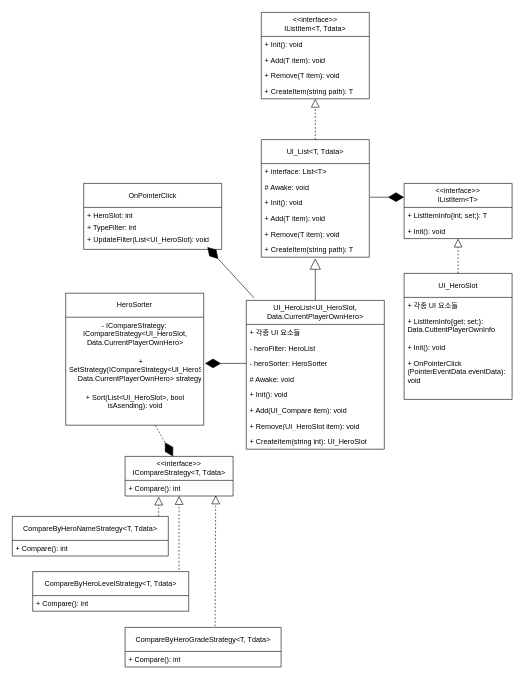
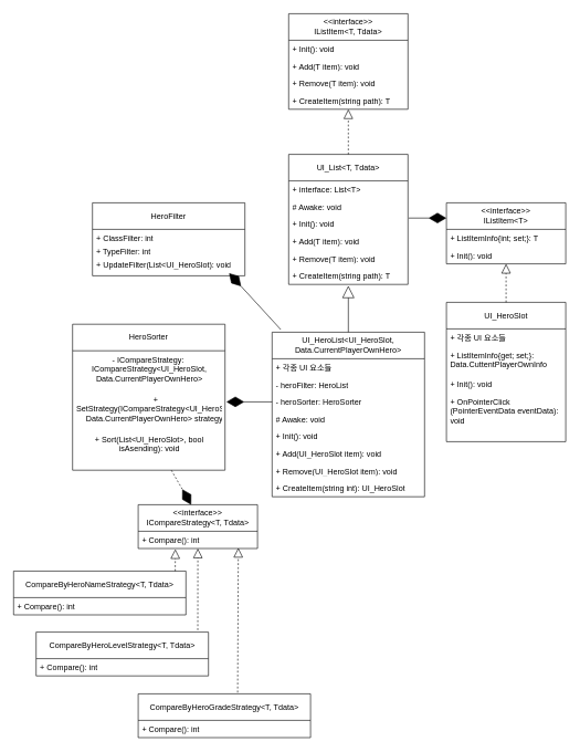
- <mxCell id="52" value="OnPointerClick" style="swimlane;fontStyle=0;childLayout=stackLayout;horizontal=1;startSize=40;fillColor=none;horizontalStack=0;resizeParent=1;resizeParentMax=0;resizeLast=0;collapsible=1;marginBottom=0;whiteSpace=wrap;html=1;" vertex="1" parent="1"><mxGeometry x="139" y="305" width="230" height="110" as="geometry" /></mxCell>
+ <mxCell id="52" value="HeroFilter" style="swimlane;fontStyle=0;childLayout=stackLayout;horizontal=1;startSize=40;fillColor=none;horizontalStack=0;resizeParent=1;resizeParentMax=0;resizeLast=0;collapsible=1;marginBottom=0;whiteSpace=wrap;html=1;" vertex="1" parent="1"><mxGeometry x="139" y="305" width="230" height="110" as="geometry" /></mxCell>
- <mxCell id="53" value="&lt;div style=&quot;text-align: center;&quot;&gt;+ HeroSlot: int&lt;/div&gt;" style="text;strokeColor=none;fillColor=none;align=left;verticalAlign=top;spacingLeft=4;spacingRight=4;overflow=hidden;rotatable=0;points=[[0,0.5],[1,0.5]];portConstraint=eastwest;whiteSpace=wrap;html=1;" vertex="1" parent="52"><mxGeometry y="40" width="230" height="20" as="geometry" /></mxCell>
+ <mxCell id="53" value="&lt;div style=&quot;text-align: center;&quot;&gt;+ ClassFilter: int&lt;/div&gt;" style="text;strokeColor=none;fillColor=none;align=left;verticalAlign=top;spacingLeft=4;spacingRight=4;overflow=hidden;rotatable=0;points=[[0,0.5],[1,0.5]];portConstraint=eastwest;whiteSpace=wrap;html=1;" vertex="1" parent="52"><mxGeometry y="40" width="230" height="20" as="geometry" /></mxCell>
- <mxCell id="30" value="+ Add(UI_Compare item): void" style="text;strokeColor=none;fillColor=none;align=left;verticalAlign=top;spacingLeft=4;spacingRight=4;overflow=hidden;rotatable=0;points=[[0,0.5],[1,0.5]];portConstraint=eastwest;whiteSpace=wrap;html=1;" vertex="1" parent="24"><mxGeometry y="170" width="230" height="26" as="geometry" /></mxCell>
+ <mxCell id="30" value="+ Add(UI_HeroSlot item): void" style="text;strokeColor=none;fillColor=none;align=left;verticalAlign=top;spacingLeft=4;spacingRight=4;overflow=hidden;rotatable=0;points=[[0,0.5],[1,0.5]];portConstraint=eastwest;whiteSpace=wrap;html=1;" vertex="1" parent="24"><mxGeometry y="170" width="230" height="26" as="geometry" /></mxCell>
